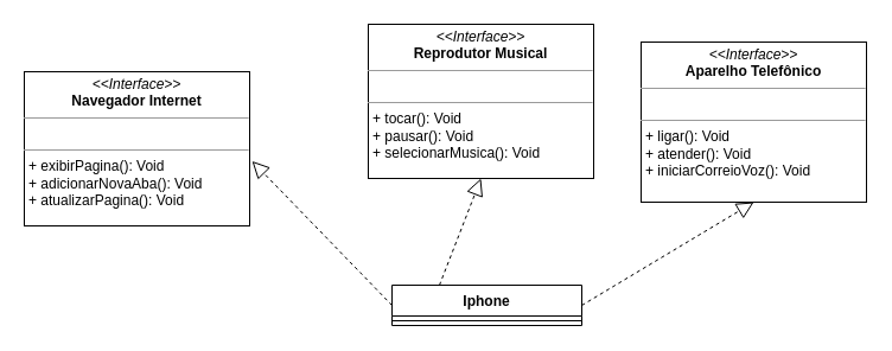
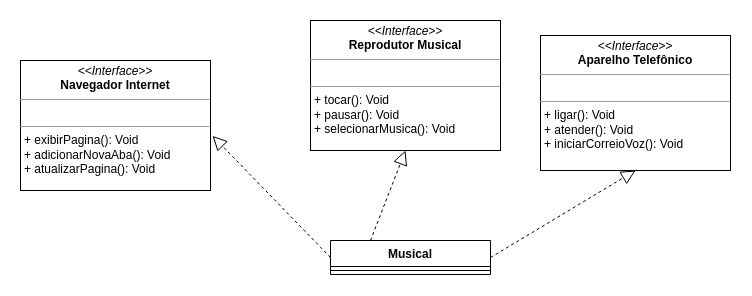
- <mxCell id="2" value="Iphone" style="swimlane;fontStyle=1;align=center;verticalAlign=top;childLayout=stackLayout;horizontal=1;startSize=26;horizontalStack=0;resizeParent=1;resizeParentMax=0;resizeLast=0;collapsible=1;marginBottom=0;whiteSpace=wrap;html=1;" parent="1" vertex="1"><mxGeometry x="330" y="240" width="160" height="34" as="geometry" /></mxCell>
+ <mxCell id="2" value="Musical" style="swimlane;fontStyle=1;align=center;verticalAlign=top;childLayout=stackLayout;horizontal=1;startSize=26;horizontalStack=0;resizeParent=1;resizeParentMax=0;resizeLast=0;collapsible=1;marginBottom=0;whiteSpace=wrap;html=1;" parent="1" vertex="1"><mxGeometry x="330" y="240" width="160" height="34" as="geometry" /></mxCell>
